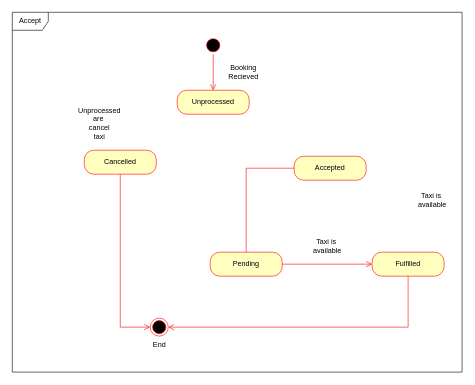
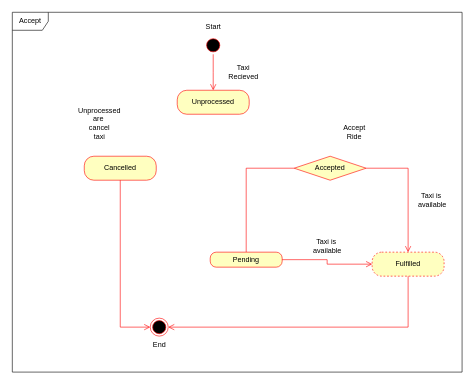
+ <mxCell id="21" value="Start" style="text;html=1;align=center;verticalAlign=middle;resizable=0;points=[];autosize=1;strokeColor=none;fillColor=none;" vertex="1" parent="1"><mxGeometry x="330" y="30" width="50" height="30" as="geometry" /></mxCell>
- <mxCell id="15" value="Booking&lt;div&gt;Recieved&lt;/div&gt;" style="text;html=1;align=center;verticalAlign=middle;resizable=0;points=[];autosize=1;strokeColor=none;fillColor=none;" vertex="1" parent="1"><mxGeometry x="370" y="100" width="70" height="40" as="geometry" /></mxCell>
+ <mxCell id="15" value="Taxi&lt;div&gt;Recieved&lt;/div&gt;" style="text;html=1;align=center;verticalAlign=middle;resizable=0;points=[];autosize=1;strokeColor=none;fillColor=none;" vertex="1" parent="1"><mxGeometry x="370" y="100" width="70" height="40" as="geometry" /></mxCell>
+ <mxCell id="16" value="Accept&lt;div&gt;Ride&lt;/div&gt;" style="text;html=1;align=center;verticalAlign=middle;resizable=0;points=[];autosize=1;strokeColor=none;fillColor=none;" vertex="1" parent="1"><mxGeometry x="560" y="200" width="60" height="40" as="geometry" /></mxCell>
- <mxCell id="6" value="Cancelled" style="rounded=1;whiteSpace=wrap;html=1;arcSize=40;fontColor=#000000;fillColor=#ffffc0;strokeColor=#ff0000;" vertex="1" parent="1"><mxGeometry x="140" y="250" width="120" height="40" as="geometry" /></mxCell>
+ <mxCell id="6" value="Cancelled" style="rounded=1;whiteSpace=wrap;html=1;arcSize=40;fontColor=#000000;fillColor=#ffffc0;strokeColor=#ff0000;" vertex="1" parent="1"><mxGeometry x="140" y="260" width="120" height="40" as="geometry" /></mxCell>
- <mxCell id="8" value="Accepted" style="rounded=1;whiteSpace=wrap;html=1;arcSize=40;fontColor=#000000;fillColor=#ffffc0;strokeColor=#ff0000;" vertex="1" parent="1"><mxGeometry x="490" y="260" width="120" height="40" as="geometry" /></mxCell>
+ <mxCell id="8" value="Accepted" style="rhombus;whiteSpace=wrap;html=1;arcSize=40;fontColor=#000000;fillColor=#ffffc0;strokeColor=#ff0000;" vertex="1" parent="1"><mxGeometry x="490" y="260" width="120" height="40" as="geometry" /></mxCell>
+ <mxCell id="13" value="" style="edgeStyle=orthogonalEdgeStyle;html=1;verticalAlign=bottom;endArrow=open;endSize=8;strokeColor=#ff0000;rounded=0;entryX=0.5;entryY=0;entryDx=0;entryDy=0;exitX=1;exitY=0.5;exitDx=0;exitDy=0;" edge="1" parent="1" source="8" target="12"><mxGeometry relative="1" as="geometry"><mxPoint x="530" y="370" as="targetPoint" /><mxPoint x="530" y="310" as="sourcePoint" /></mxGeometry></mxCell>
- <mxCell id="10" value="Pending" style="rounded=1;whiteSpace=wrap;html=1;arcSize=40;fontColor=#000000;fillColor=#ffffc0;strokeColor=#ff0000;" vertex="1" parent="1"><mxGeometry x="350" y="420" width="120" height="40" as="geometry" /></mxCell>
+ <mxCell id="10" value="Pending" style="rounded=1;whiteSpace=wrap;html=1;arcSize=40;fontColor=#000000;fillColor=#ffffc0;strokeColor=#ff0000;" vertex="1" parent="1"><mxGeometry x="350" y="420" width="120" height="25" as="geometry" /></mxCell>
- <mxCell id="12" value="Fulfilled" style="rounded=1;whiteSpace=wrap;html=1;arcSize=40;fontColor=#000000;fillColor=#ffffc0;strokeColor=#ff0000;" vertex="1" parent="1"><mxGeometry x="620" y="420" width="120" height="40" as="geometry" /></mxCell>
+ <mxCell id="12" value="Fulfilled" style="rounded=1;whiteSpace=wrap;html=1;arcSize=40;fontColor=#000000;fillColor=#ffffc0;strokeColor=#ff0000;dashed=1;" vertex="1" parent="1"><mxGeometry x="620" y="420" width="120" height="40" as="geometry" /></mxCell>
